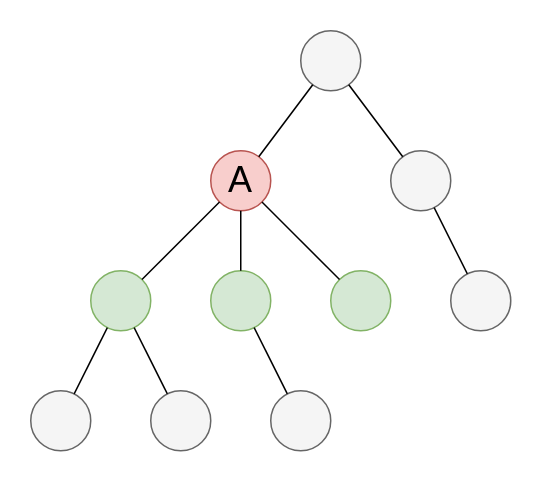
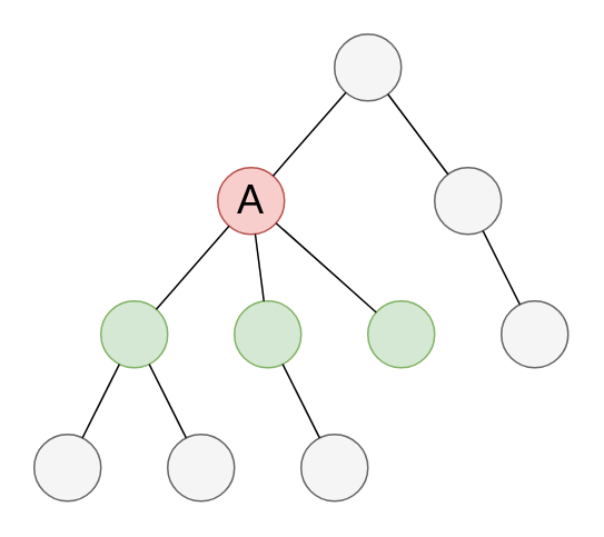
- <mxCell id="9" value="A" style="ellipse;whiteSpace=wrap;html=1;aspect=fixed;fillColor=#f8cecc;strokeColor=#b85450;fontSize=24;" vertex="1" parent="1"><mxGeometry x="140" y="100" width="40" height="40" as="geometry" /></mxCell>
+ <mxCell id="9" value="A" style="ellipse;whiteSpace=wrap;html=1;aspect=fixed;fillColor=#f8cecc;strokeColor=#b85450;fontSize=24;" vertex="1" parent="1"><mxGeometry x="130" y="100" width="40" height="40" as="geometry" /></mxCell>
